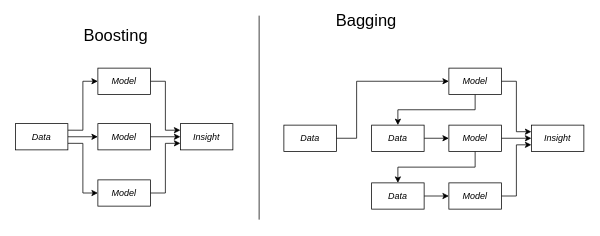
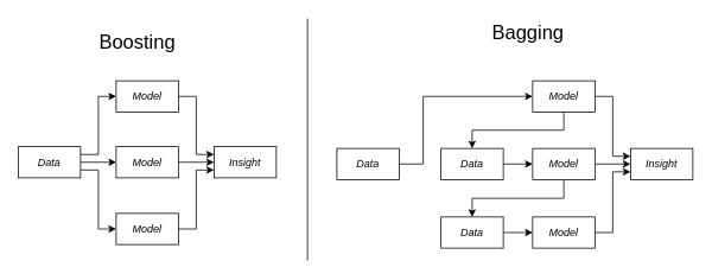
- <mxCell id="29" value="Bagging" style="text;html=1;align=center;verticalAlign=middle;whiteSpace=wrap;rounded=0;fontSize=22;" parent="1" vertex="1"><mxGeometry x="458" y="12" width="60" height="30" as="geometry" /></mxCell>
+ <mxCell id="29" value="Bagging" style="text;html=1;align=center;verticalAlign=middle;whiteSpace=wrap;rounded=0;fontSize=22;" parent="1" vertex="1"><mxGeometry x="563" y="22" width="60" height="30" as="geometry" /></mxCell>
